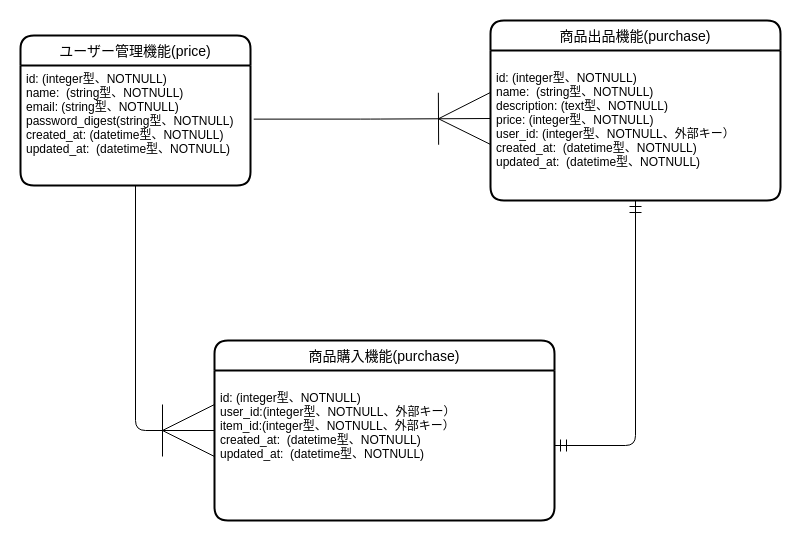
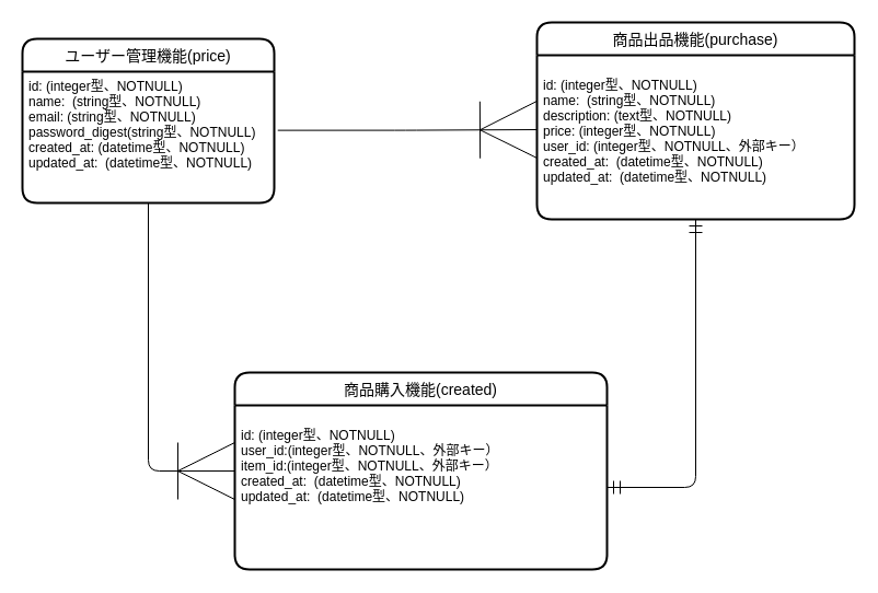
- <mxCell id="4" value="商品購入機能(purchase)" style="swimlane;childLayout=stackLayout;horizontal=1;startSize=30;horizontalStack=0;rounded=1;fontSize=14;fontStyle=0;strokeWidth=2;resizeParent=0;resizeLast=1;shadow=0;dashed=0;align=center;" vertex="1" parent="1"><mxGeometry x="214" y="340" width="340" height="180" as="geometry" /></mxCell>
+ <mxCell id="4" value="商品購入機能(created)" style="swimlane;childLayout=stackLayout;horizontal=1;startSize=30;horizontalStack=0;rounded=1;fontSize=14;fontStyle=0;strokeWidth=2;resizeParent=0;resizeLast=1;shadow=0;dashed=0;align=center;" vertex="1" parent="1"><mxGeometry x="214" y="340" width="340" height="180" as="geometry" /></mxCell>
